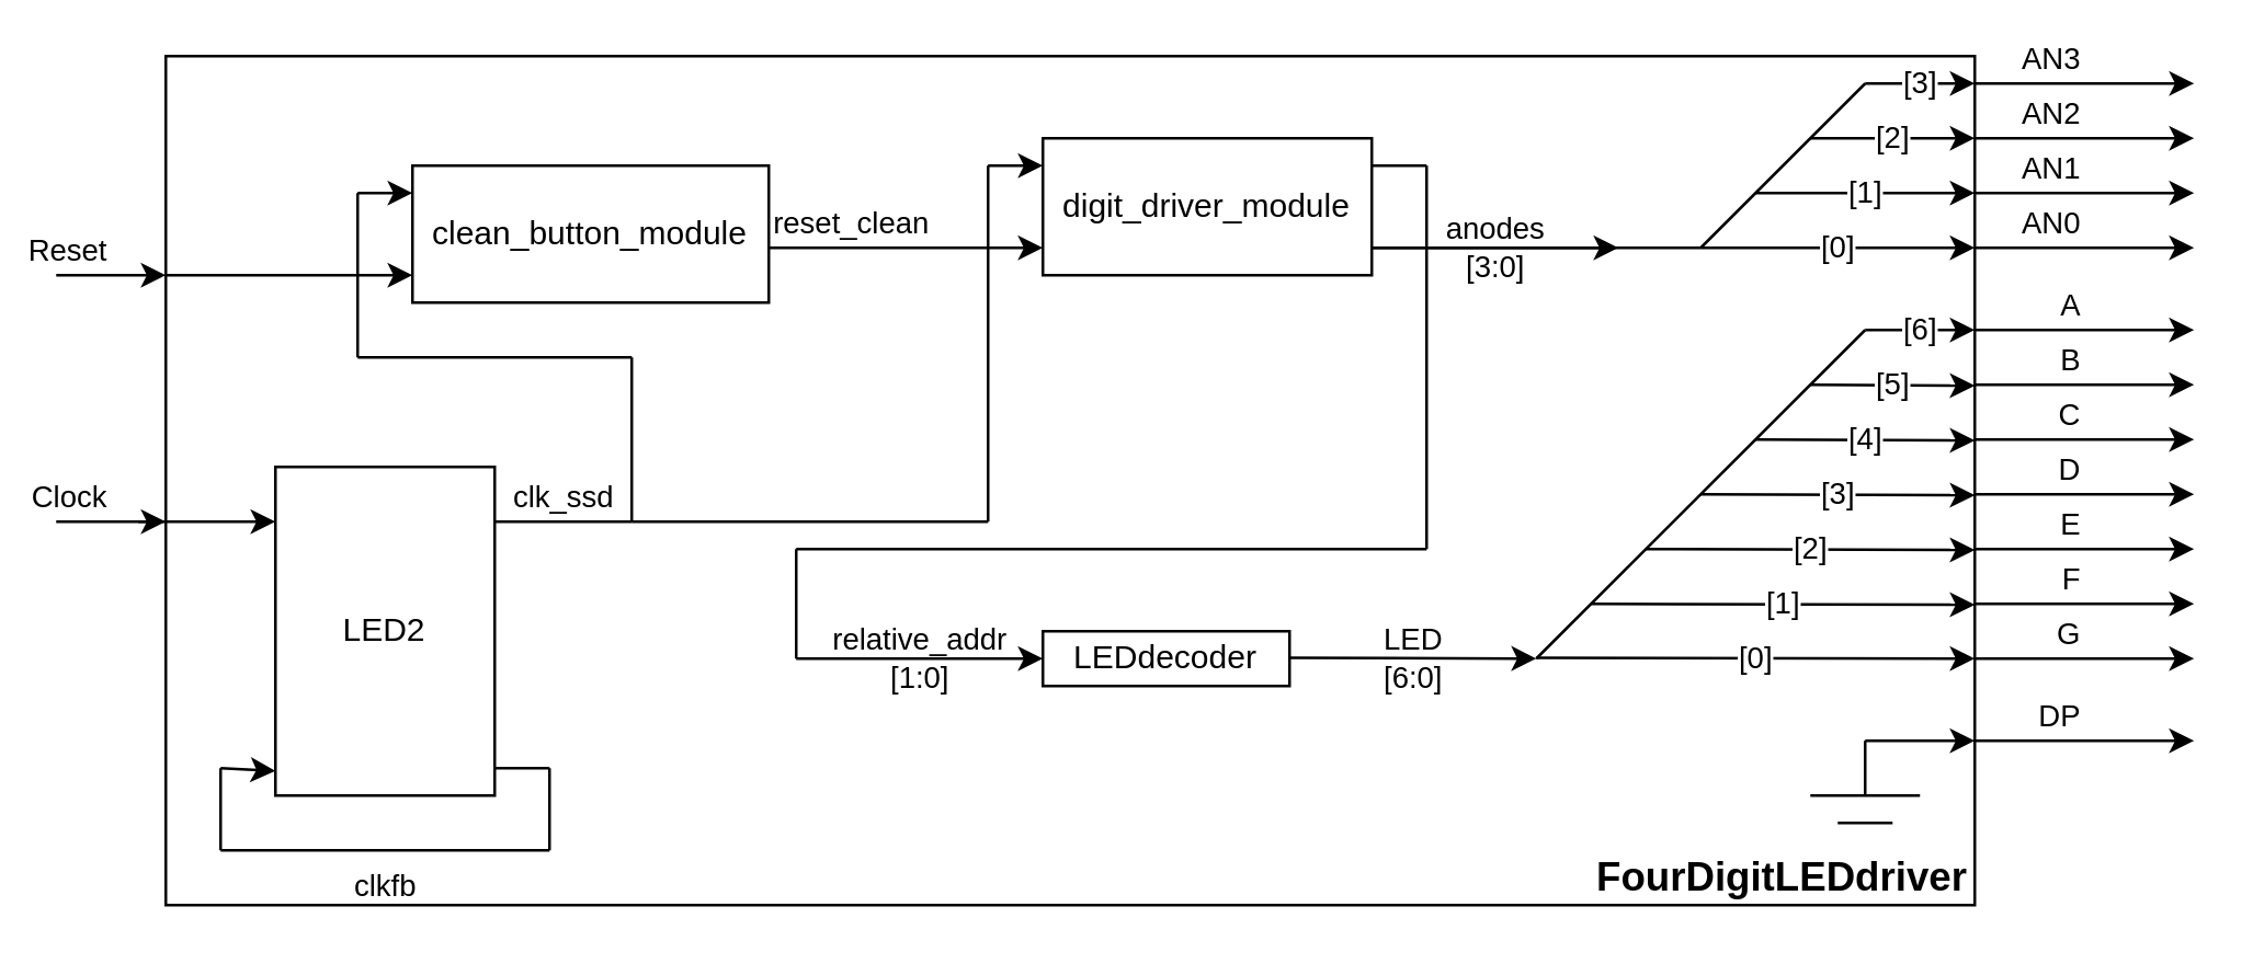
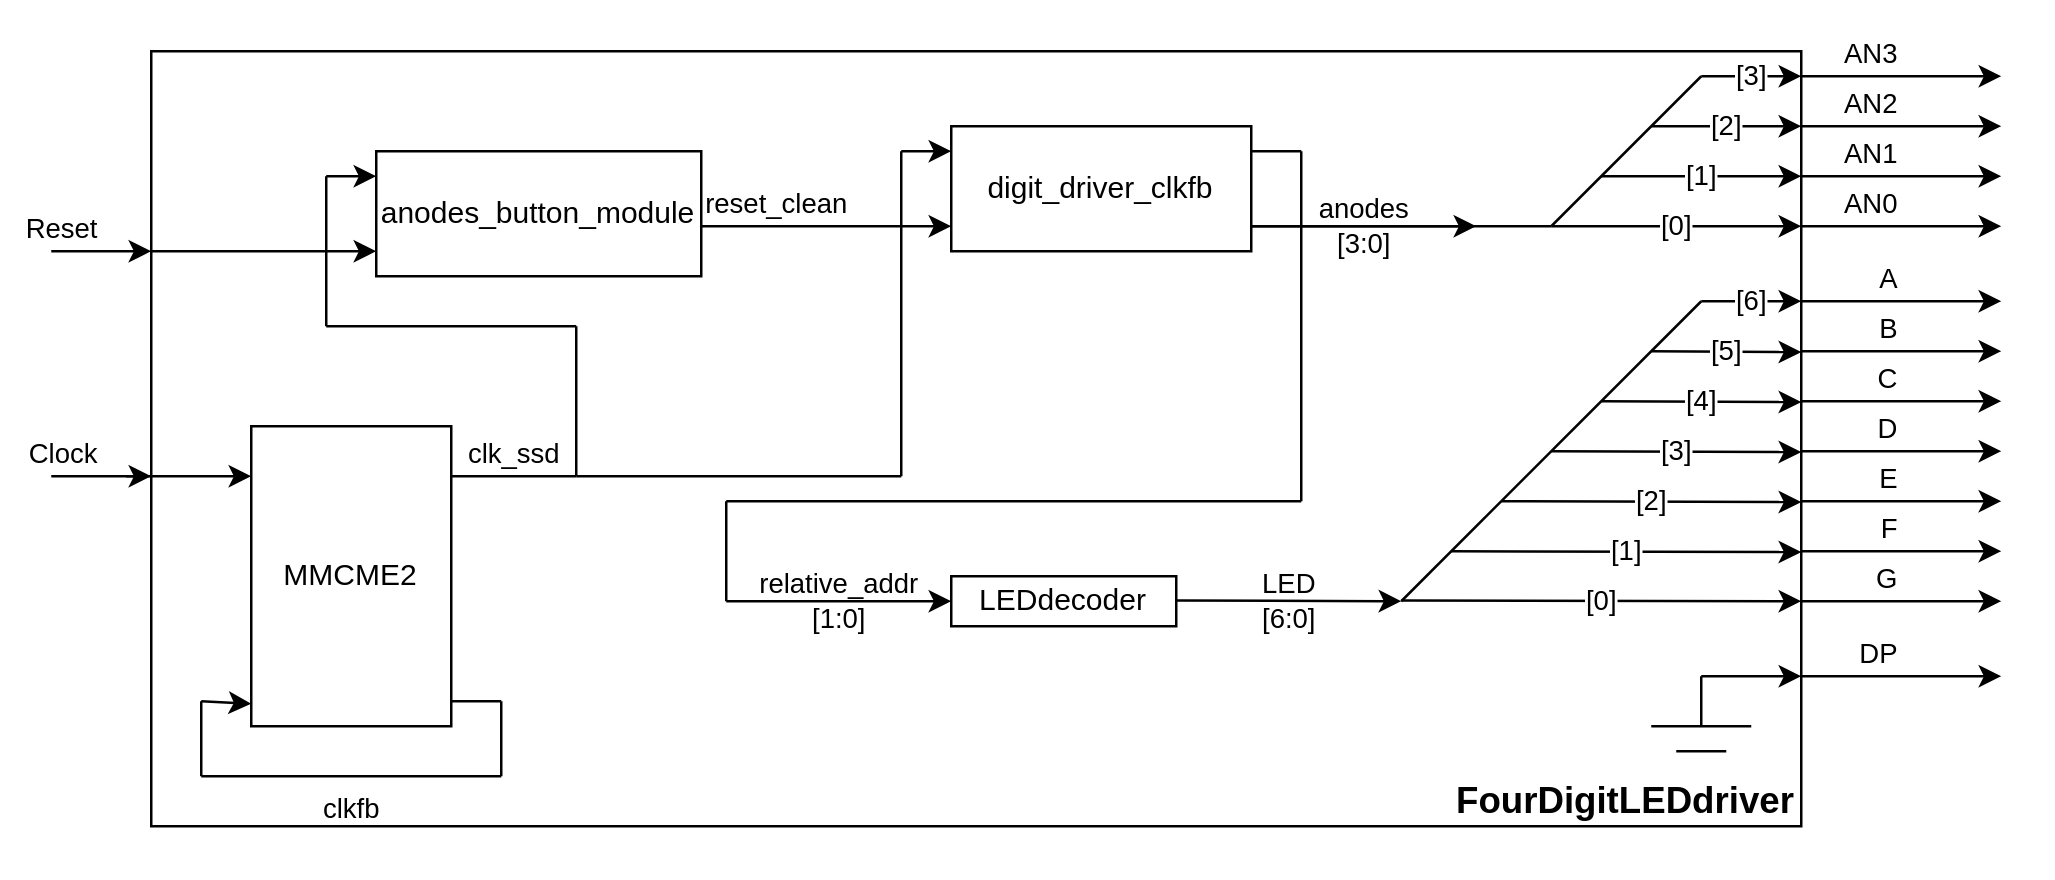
- <mxCell id="33" value="&lt;span&gt;digit_driver_module&lt;/span&gt;" style="rounded=0;whiteSpace=wrap;html=1;fillColor=none;fontStyle=0" vertex="1" parent="1"><mxGeometry x="380" y="50" width="120" height="50" as="geometry" /></mxCell>
+ <mxCell id="33" value="&lt;span&gt;digit_driver_clkfb&lt;/span&gt;" style="rounded=0;whiteSpace=wrap;html=1;fillColor=none;fontStyle=0" vertex="1" parent="1"><mxGeometry x="380" y="50" width="120" height="50" as="geometry" /></mxCell>
- <mxCell id="39" value="&lt;span&gt;clean_button_module&lt;/span&gt;" style="rounded=0;whiteSpace=wrap;html=1;fontColor=default;fillColor=none;fontStyle=0" vertex="1" parent="1"><mxGeometry x="150" y="60" width="130" height="50" as="geometry" /></mxCell>
+ <mxCell id="39" value="&lt;span&gt;anodes_button_module&lt;/span&gt;" style="rounded=0;whiteSpace=wrap;html=1;fontColor=default;fillColor=none;fontStyle=0" vertex="1" parent="1"><mxGeometry x="150" y="60" width="130" height="50" as="geometry" /></mxCell>
- <mxCell id="18" value="LED2" style="rounded=0;whiteSpace=wrap;html=1;fillColor=none;fontStyle=0" vertex="1" parent="1"><mxGeometry x="100" y="170" width="80" height="120" as="geometry" /></mxCell>
+ <mxCell id="18" value="MMCME2" style="rounded=0;whiteSpace=wrap;html=1;fillColor=none;fontStyle=0" vertex="1" parent="1"><mxGeometry x="100" y="170" width="80" height="120" as="geometry" /></mxCell>
